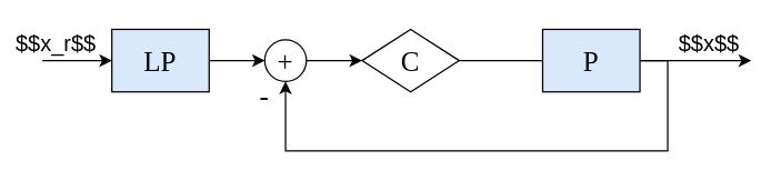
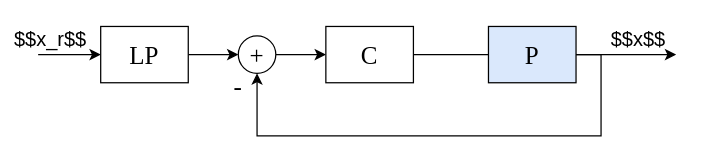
- <mxCell id="14" value="LP" style="rounded=0;whiteSpace=wrap;html=1;fontFamily=Times New Roman;fontSize=20;fillColor=#dae8fc;" vertex="1" parent="1"><mxGeometry x="80" y="20.5" width="70" height="45" as="geometry" /></mxCell>
+ <mxCell id="14" value="LP" style="rounded=0;whiteSpace=wrap;html=1;fontFamily=Times New Roman;fontSize=20;" vertex="1" parent="1"><mxGeometry x="80" y="20.5" width="70" height="45" as="geometry" /></mxCell>
- <mxCell id="6" value="C" style="rhombus;whiteSpace=wrap;html=1;fontFamily=Times New Roman;fontSize=20;" parent="1" vertex="1"><mxGeometry x="260" y="20.5" width="70" height="45" as="geometry" /></mxCell>
+ <mxCell id="6" value="C" style="rounded=0;whiteSpace=wrap;html=1;fontFamily=Times New Roman;fontSize=20;" parent="1" vertex="1"><mxGeometry x="260" y="20.5" width="70" height="45" as="geometry" /></mxCell>
